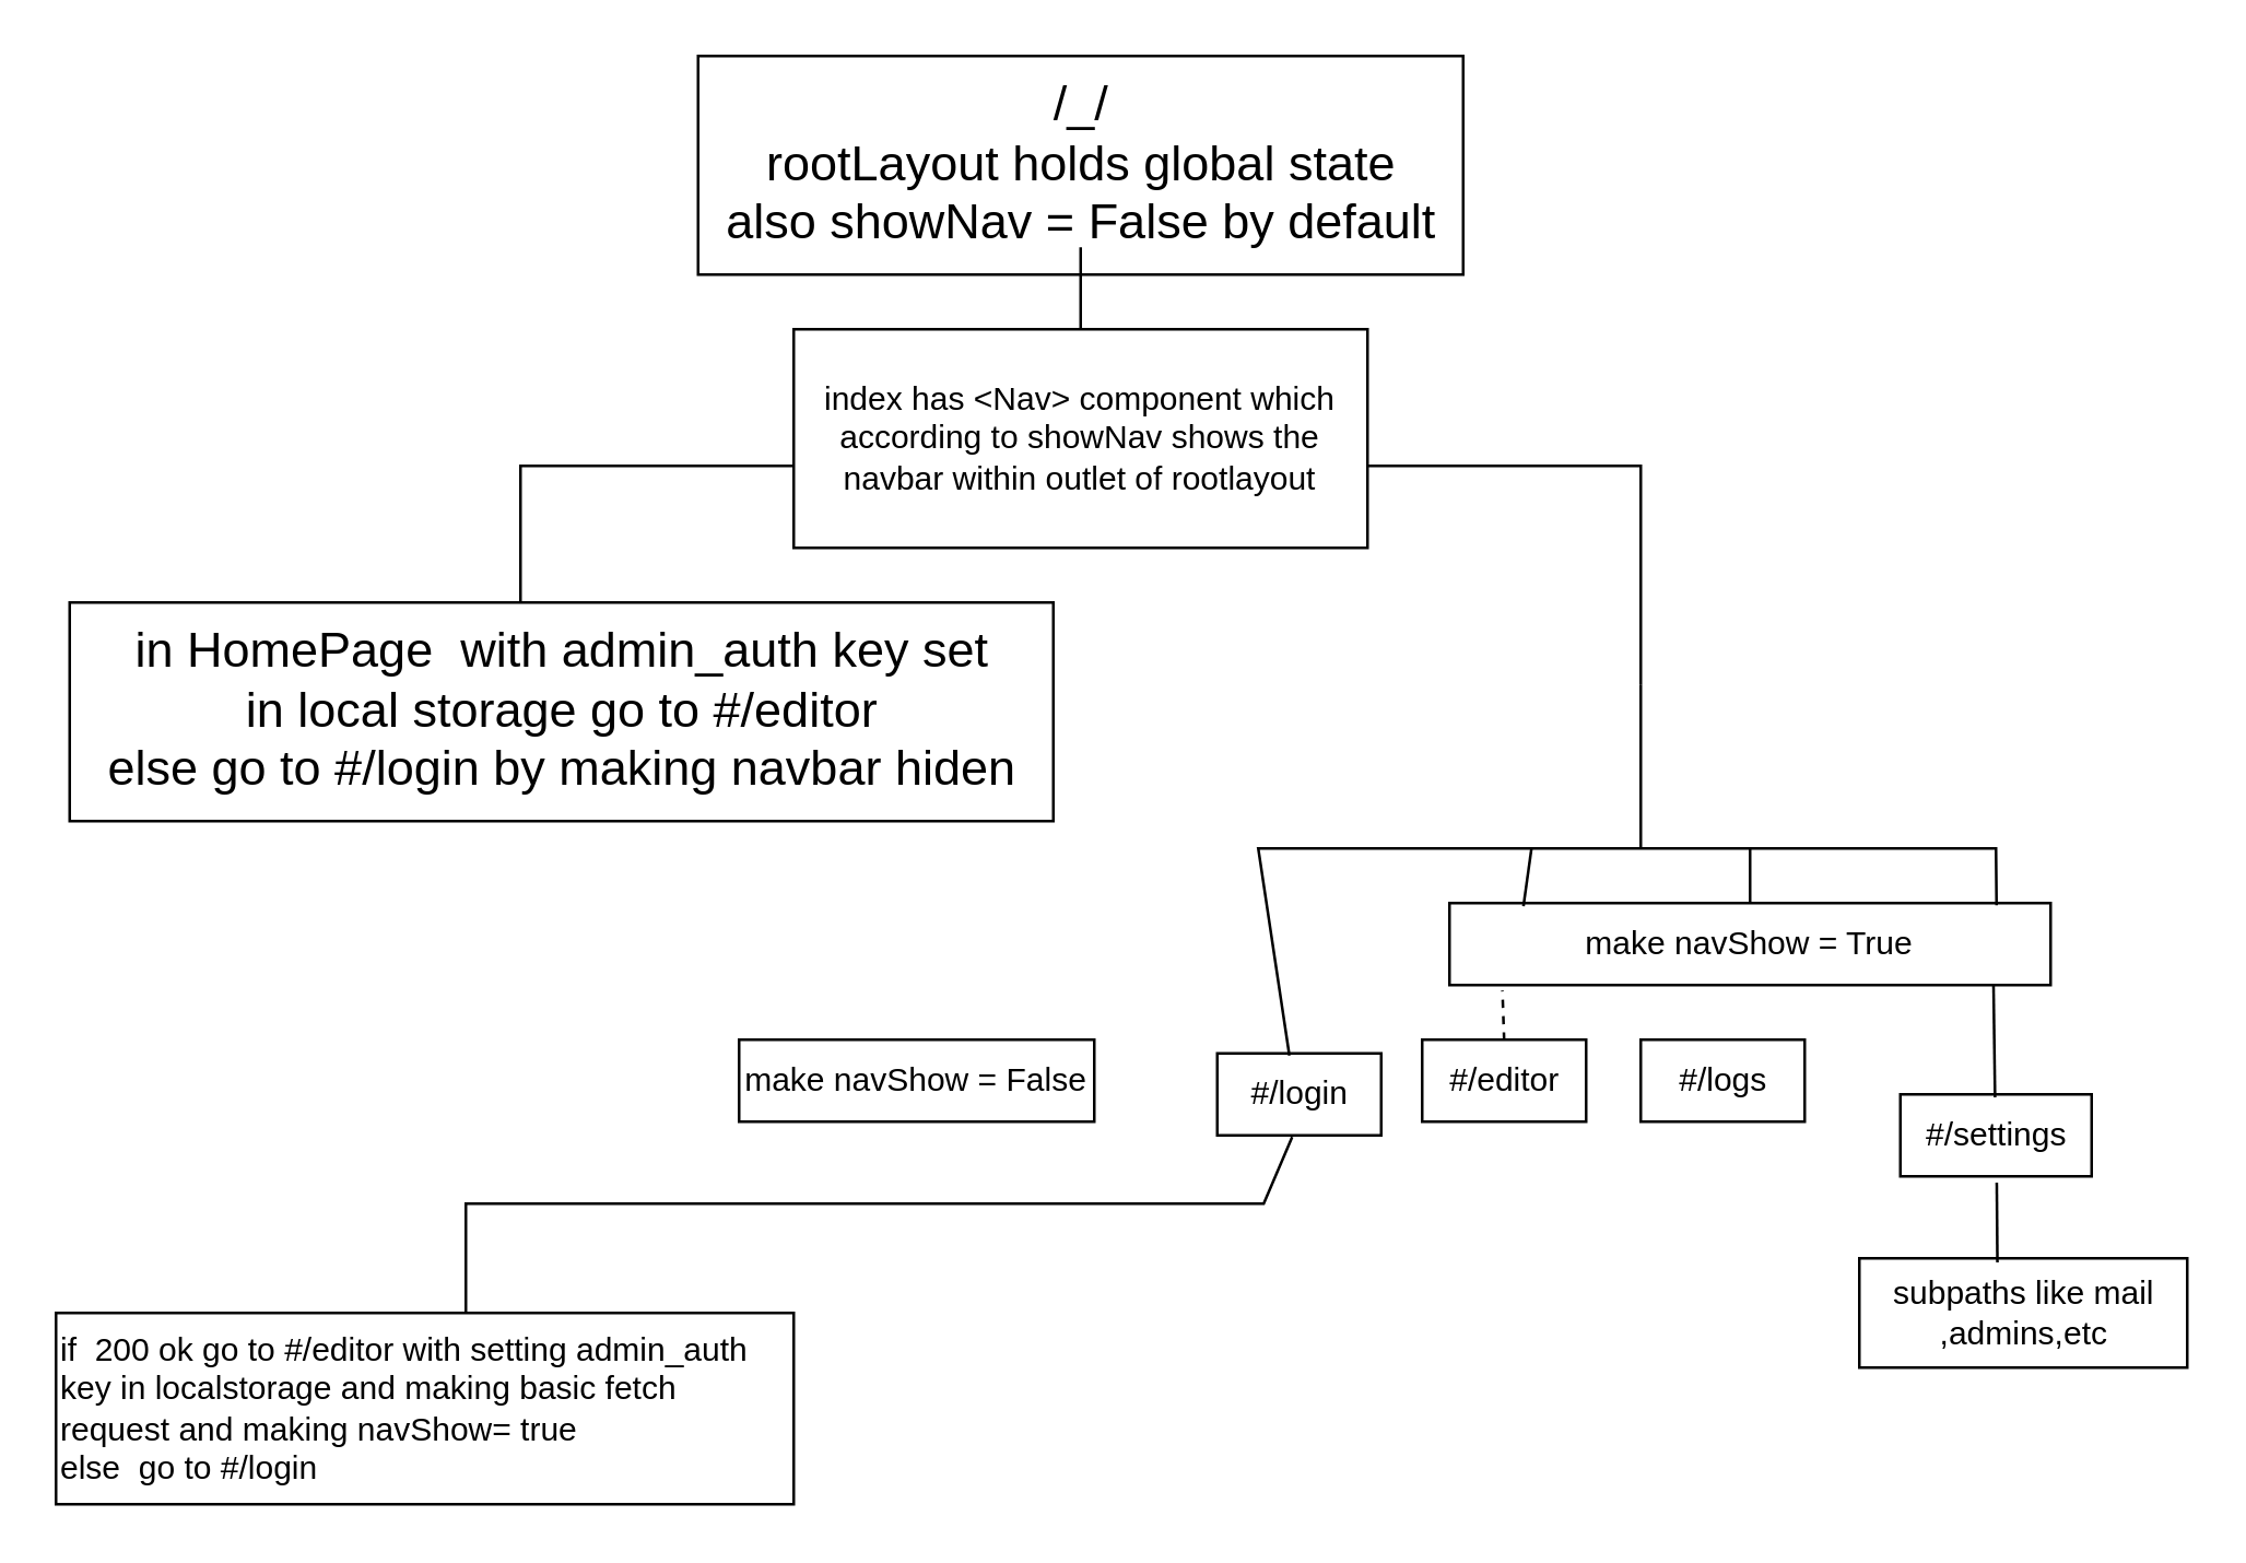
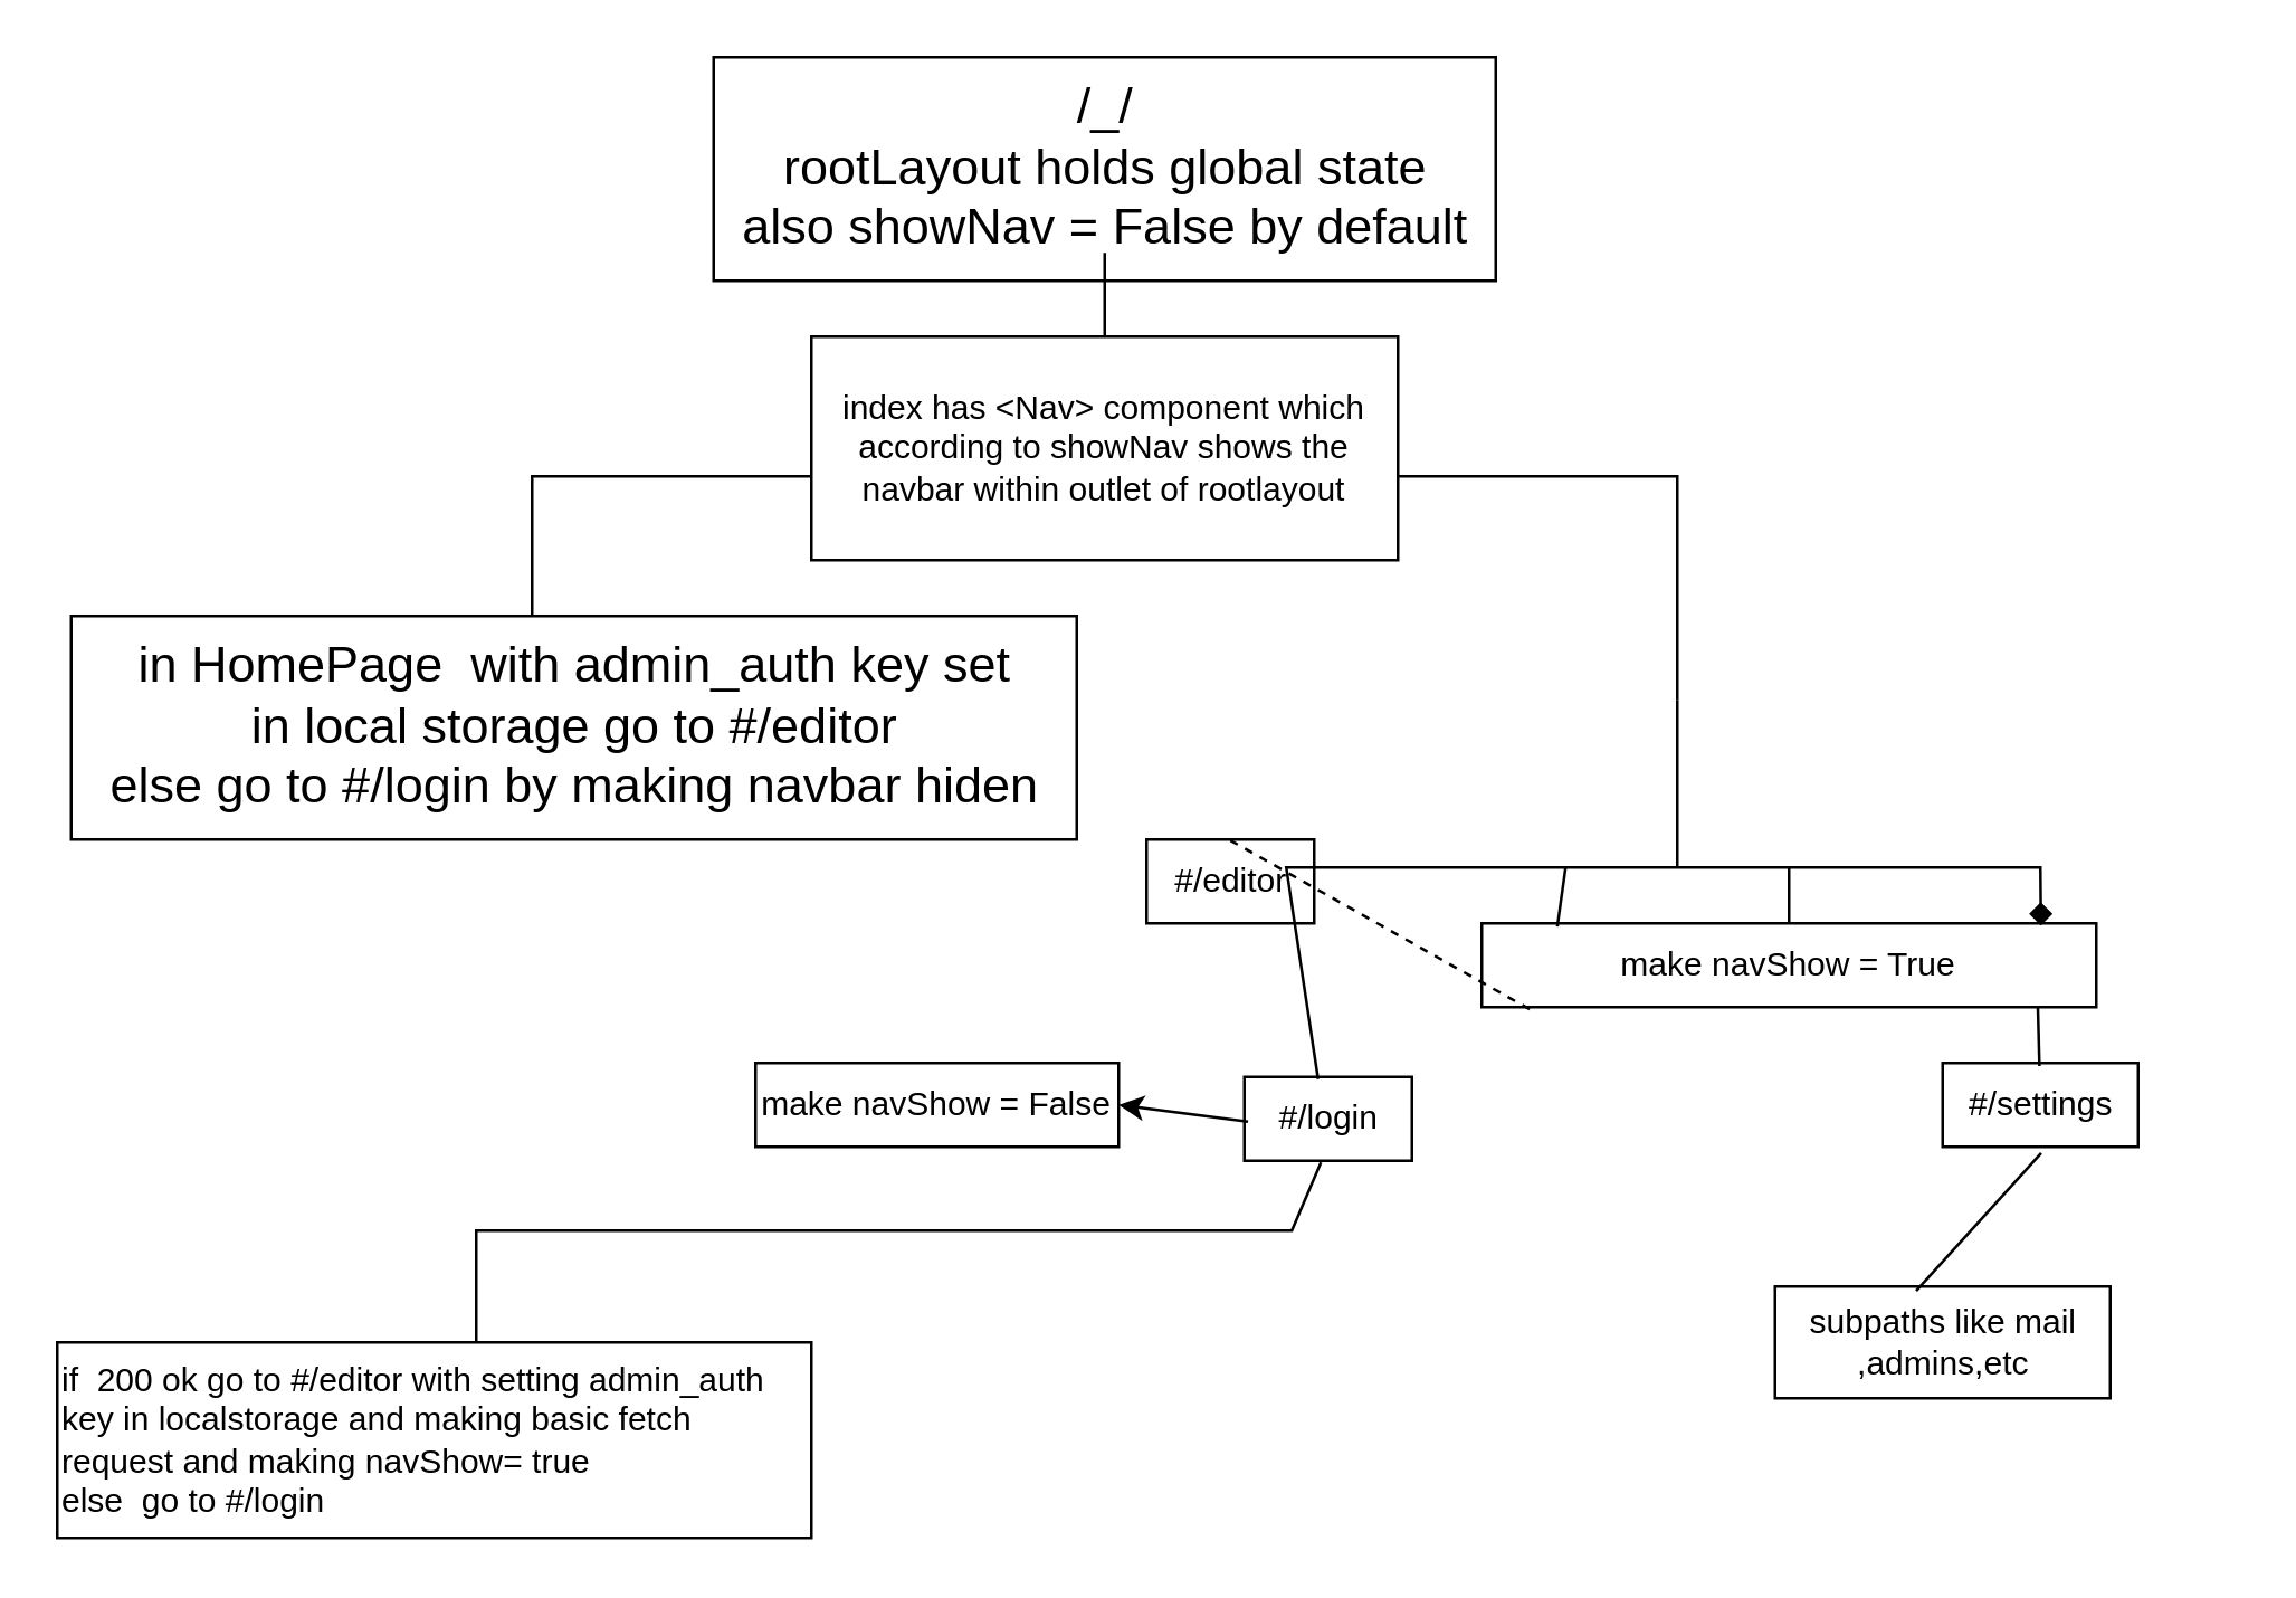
- <mxCell id="9" value="" style="endArrow=none;html=1;rounded=0;exitX=0.44;exitY=0.026;exitDx=0;exitDy=0;exitPerimeter=0;entryX=0.91;entryY=0.027;entryDx=0;entryDy=0;entryPerimeter=0;" parent="1" source="4" target="18" edge="1"><mxGeometry width="50" height="50" relative="1" as="geometry"><mxPoint x="460" y="360" as="sourcePoint" /><mxPoint x="730" y="360" as="targetPoint" /><Array as="points"><mxPoint x="460" y="310" /><mxPoint x="665" y="310" /><mxPoint x="690.625" y="310" /><mxPoint x="730" y="310" /></Array></mxGeometry></mxCell>
+ <mxCell id="9" value="" style="endArrow=diamond;html=1;rounded=0;exitX=0.44;exitY=0.026;exitDx=0;exitDy=0;exitPerimeter=0;entryX=0.91;entryY=0.027;entryDx=0;entryDy=0;entryPerimeter=0;" parent="1" source="4" target="18" edge="1"><mxGeometry width="50" height="50" relative="1" as="geometry"><mxPoint x="460" y="360" as="sourcePoint" /><mxPoint x="730" y="360" as="targetPoint" /><Array as="points"><mxPoint x="460" y="310" /><mxPoint x="665" y="310" /><mxPoint x="690.625" y="310" /><mxPoint x="730" y="310" /></Array></mxGeometry></mxCell>
- <mxCell id="17" value="#/editor" style="text;html=1;align=center;verticalAlign=middle;resizable=0;points=[];autosize=1;strokeColor=default;fillColor=none;" parent="1" vertex="1"><mxGeometry x="520" y="380" width="60" height="30" as="geometry" /></mxCell>
+ <mxCell id="17" value="#/editor" style="text;html=1;align=center;verticalAlign=middle;resizable=0;points=[];autosize=1;strokeColor=default;fillColor=none;" parent="1" vertex="1"><mxGeometry x="410" y="300" width="60" height="30" as="geometry" /></mxCell>
- <mxCell id="5" value="#/logs" style="text;html=1;align=center;verticalAlign=middle;resizable=0;points=[];autosize=1;strokeColor=default;fillColor=none;" parent="1" vertex="1"><mxGeometry x="600" y="380" width="60" height="30" as="geometry" /></mxCell>
+ <mxCell id="24" value="" style="endArrow=classic;html=1;rounded=0;exitX=0.022;exitY=0.534;exitDx=0;exitDy=0;exitPerimeter=0;entryX=1;entryY=0.5;entryDx=0;entryDy=0;" parent="1" source="4" target="23" edge="1"><mxGeometry width="50" height="50" relative="1" as="geometry"><mxPoint x="440" y="380" as="sourcePoint" /><mxPoint x="490" y="330" as="targetPoint" /></mxGeometry></mxCell>
- <mxCell id="12" value="#/settings" style="text;html=1;align=center;verticalAlign=middle;resizable=0;points=[];autosize=1;strokeColor=default;fillColor=none;" parent="1" vertex="1"><mxGeometry x="695" y="400" width="70" height="30" as="geometry" /></mxCell>
+ <mxCell id="12" value="#/settings" style="text;html=1;align=center;verticalAlign=middle;resizable=0;points=[];autosize=1;strokeColor=default;fillColor=none;" parent="1" vertex="1"><mxGeometry x="695" y="380" width="70" height="30" as="geometry" /></mxCell>
- <mxCell id="13" value="subpaths like mail&lt;br&gt;,admins,etc" style="text;html=1;align=center;verticalAlign=middle;resizable=0;points=[];autosize=1;strokeColor=default;fillColor=none;" parent="1" vertex="1"><mxGeometry x="680" y="460" width="120" height="40" as="geometry" /></mxCell>
+ <mxCell id="13" value="subpaths like mail&lt;br&gt;,admins,etc" style="text;html=1;align=center;verticalAlign=middle;resizable=0;points=[];autosize=1;strokeColor=default;fillColor=none;" parent="1" vertex="1"><mxGeometry x="635" y="460" width="120" height="40" as="geometry" /></mxCell>
